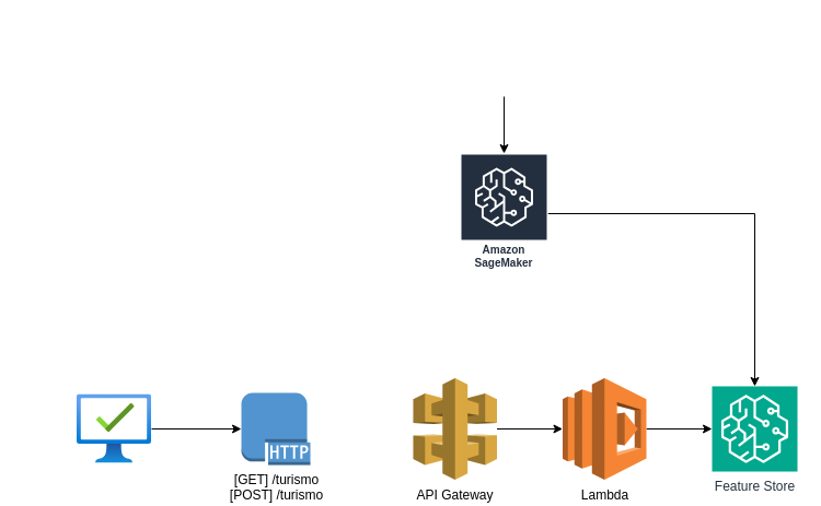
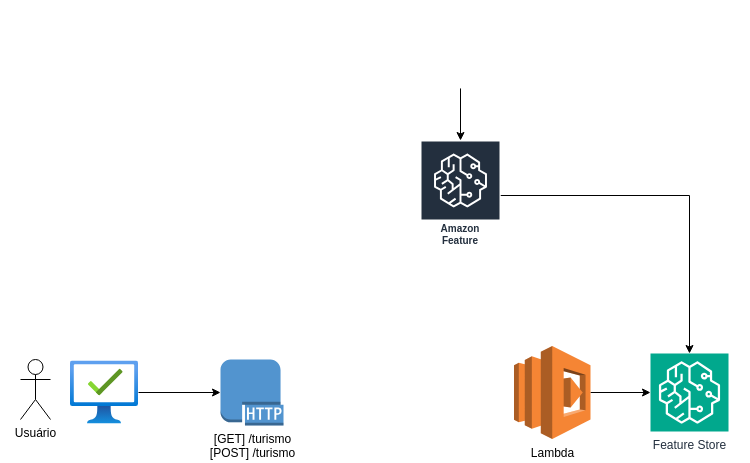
- <mxCell id="8" value="Amazon SageMaker" style="sketch=0;outlineConnect=0;fontColor=#232F3E;gradientColor=none;strokeColor=#ffffff;fillColor=#232F3E;dashed=0;verticalLabelPosition=middle;verticalAlign=bottom;align=center;html=1;whiteSpace=wrap;fontSize=10;fontStyle=1;spacing=3;shape=mxgraph.aws4.productIcon;prIcon=mxgraph.aws4.sagemaker;" vertex="1" parent="1"><mxGeometry x="420" y="140" width="80" height="110" as="geometry" /></mxCell>
+ <mxCell id="8" value="Amazon Feature" style="sketch=0;outlineConnect=0;fontColor=#232F3E;gradientColor=none;strokeColor=#ffffff;fillColor=#232F3E;dashed=0;verticalLabelPosition=middle;verticalAlign=bottom;align=center;html=1;whiteSpace=wrap;fontSize=10;fontStyle=1;spacing=3;shape=mxgraph.aws4.productIcon;prIcon=mxgraph.aws4.sagemaker;" vertex="1" parent="1"><mxGeometry x="420" y="140" width="80" height="110" as="geometry" /></mxCell>
+ <mxCell id="3" value="Usuário" style="shape=umlActor;verticalLabelPosition=bottom;verticalAlign=top;html=1;outlineConnect=0;" vertex="1" parent="1"><mxGeometry x="20" y="359" width="30" height="60" as="geometry" /></mxCell>
- <mxCell id="10" value="API Gateway" style="outlineConnect=0;dashed=0;verticalLabelPosition=bottom;verticalAlign=top;align=center;html=1;shape=mxgraph.aws3.api_gateway;fillColor=#D9A741;gradientColor=none;" vertex="1" parent="1"><mxGeometry x="377" y="345.5" width="76.5" height="93" as="geometry" /></mxCell>
- <mxCell id="9" value="" style="edgeStyle=orthogonalEdgeStyle;rounded=0;orthogonalLoop=1;jettySize=auto;html=1;" edge="1" parent="1" source="10" target="12"><mxGeometry relative="1" as="geometry" /></mxCell>
